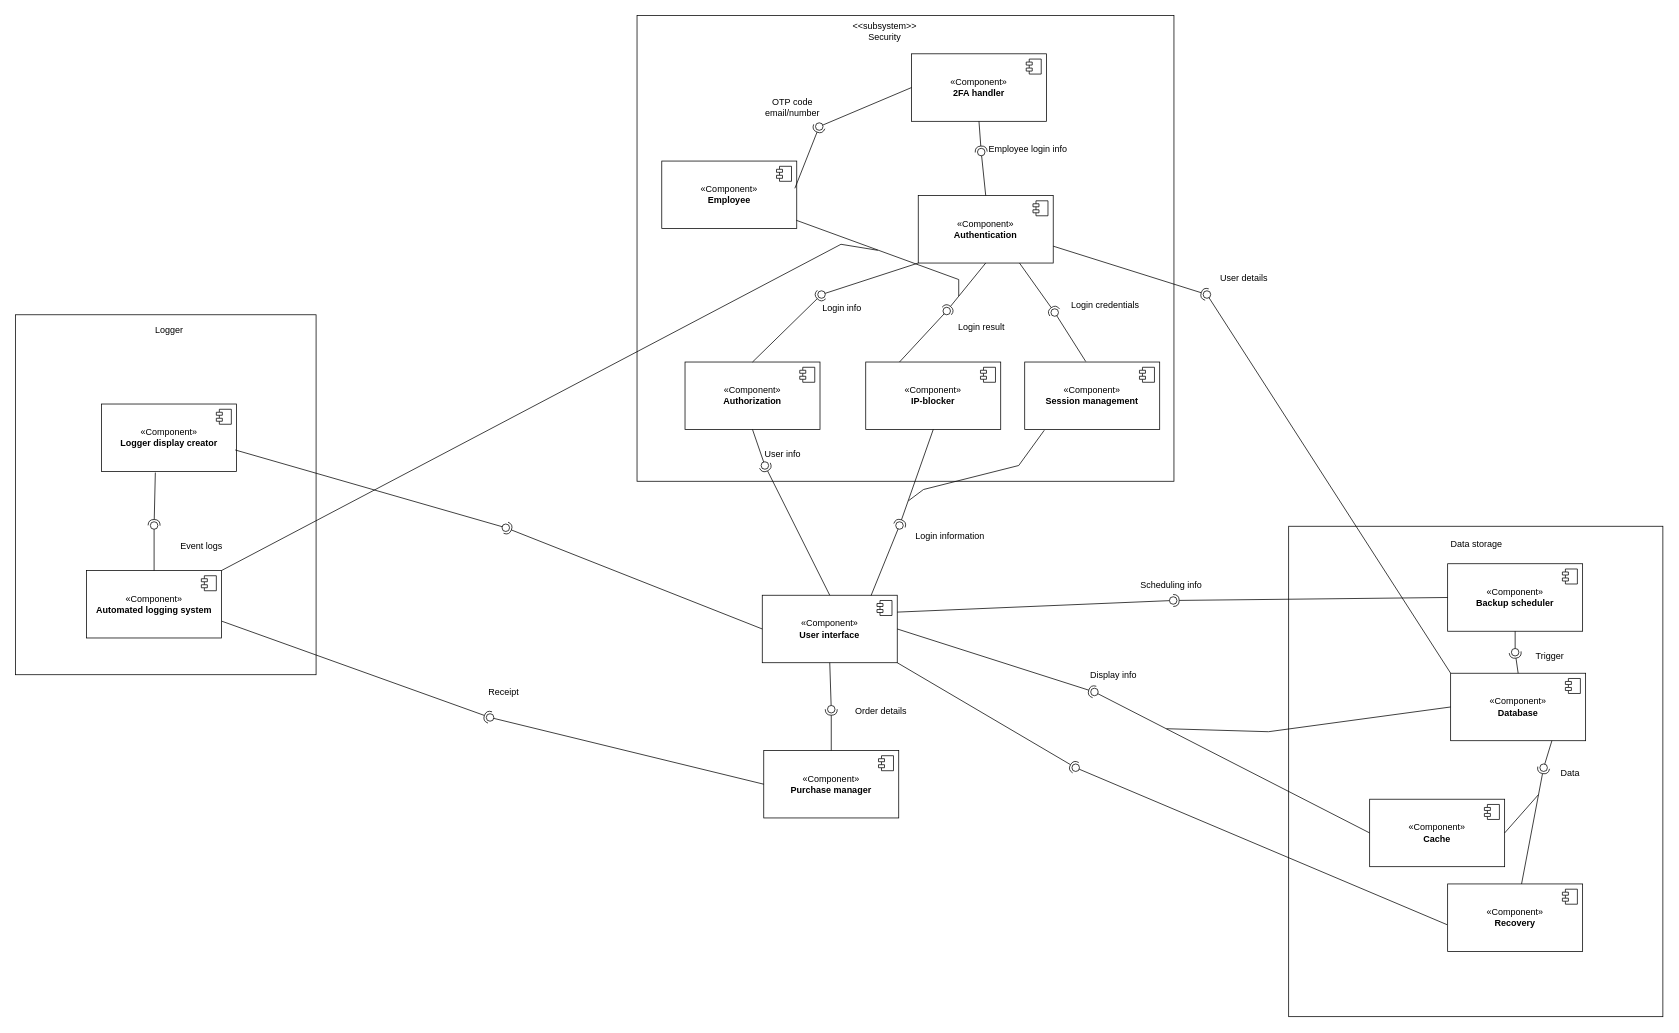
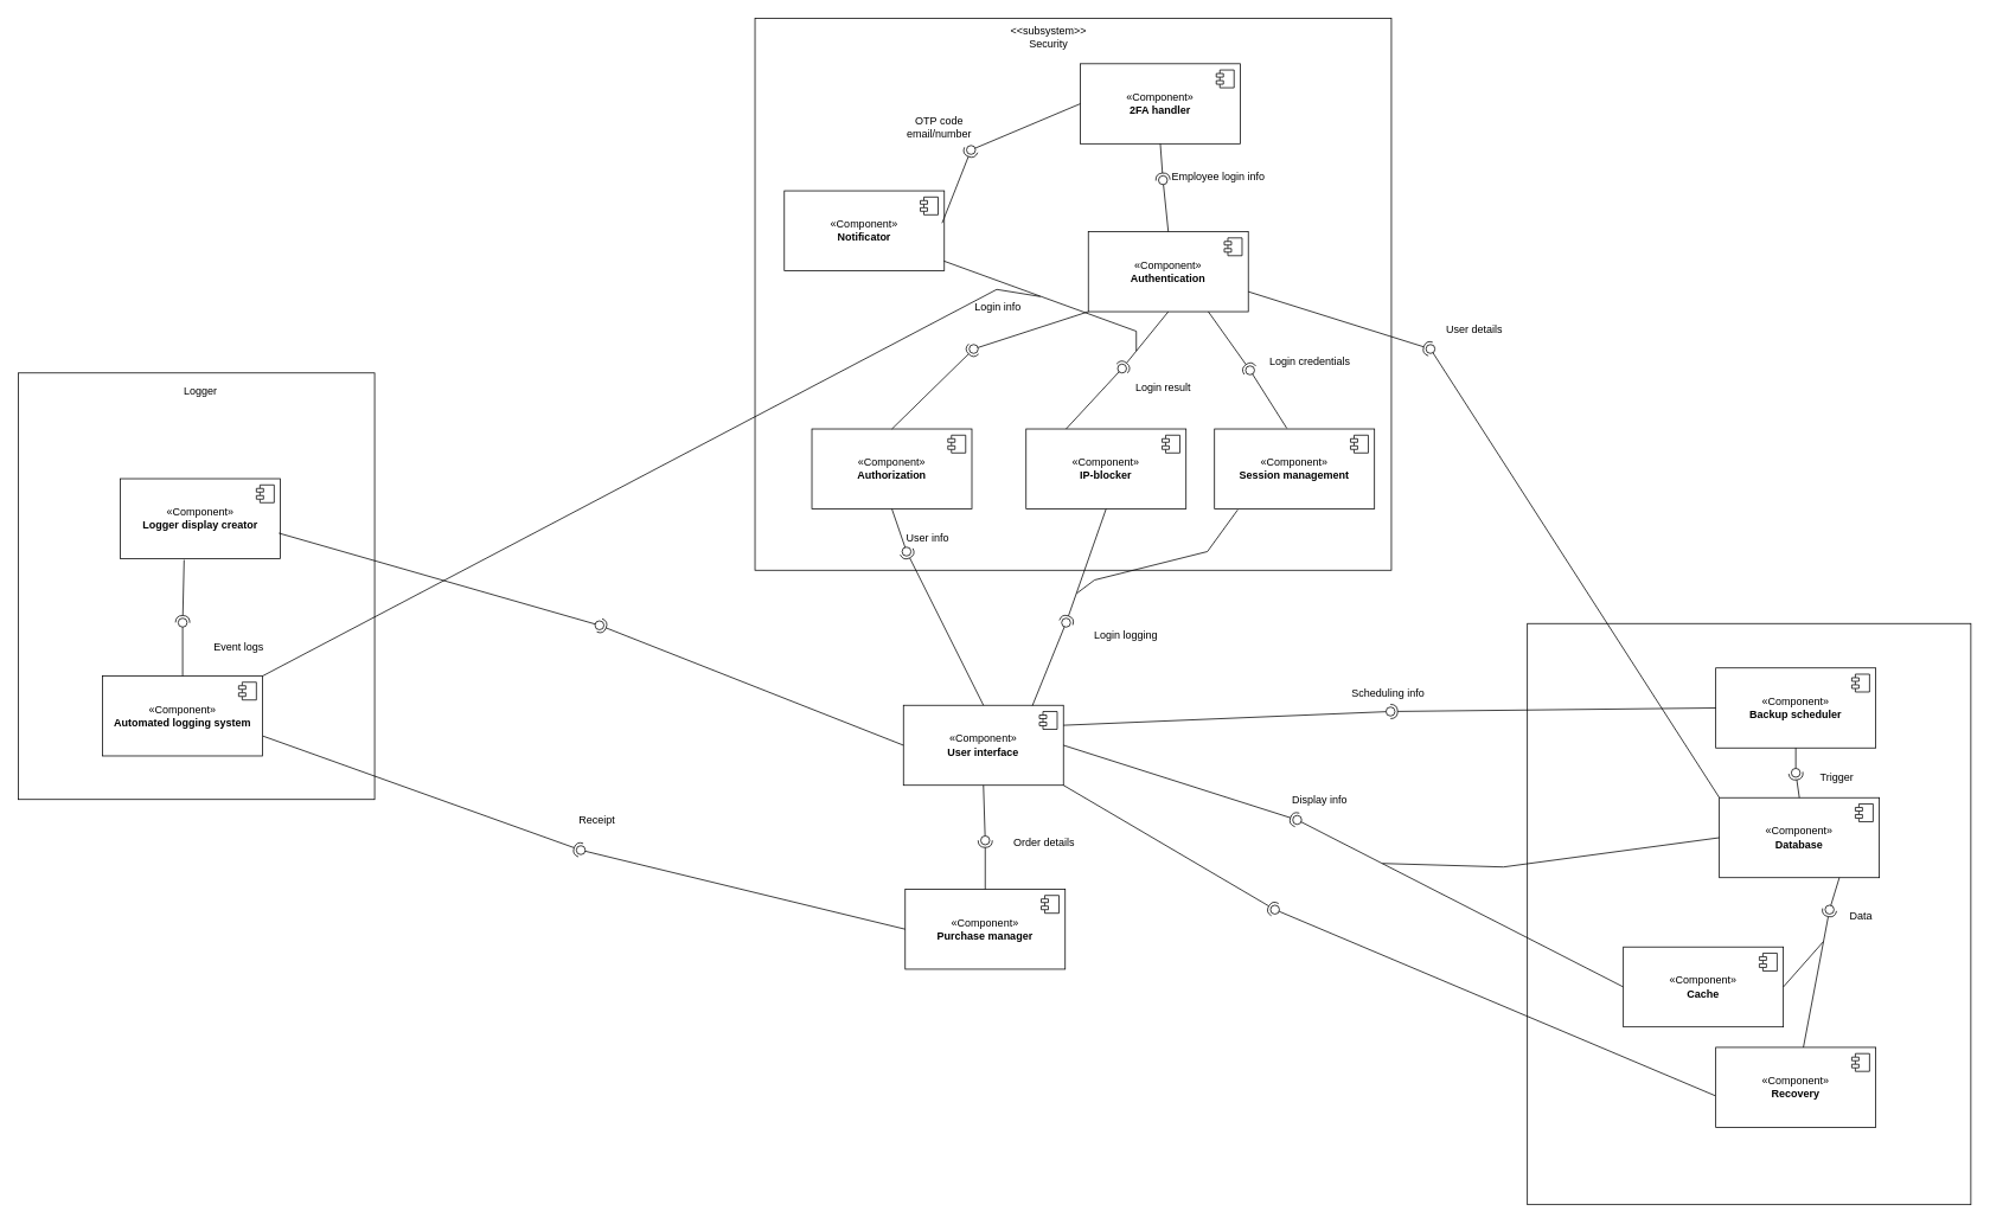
- <mxCell id="4" value="«Component»&lt;br&gt;&lt;b&gt;Employee&lt;/b&gt;" style="html=1;dropTarget=0;whiteSpace=wrap;" parent="1" vertex="1"><mxGeometry x="882" y="214" width="180" height="90" as="geometry" /></mxCell>
+ <mxCell id="4" value="«Component»&lt;br&gt;&lt;b&gt;Notificator&lt;/b&gt;" style="html=1;dropTarget=0;whiteSpace=wrap;" parent="1" vertex="1"><mxGeometry x="882" y="214" width="180" height="90" as="geometry" /></mxCell>
- <mxCell id="36" value="Login info" style="text;html=1;align=center;verticalAlign=middle;resizable=0;points=[];autosize=1;strokeColor=none;fillColor=none;" parent="1" vertex="1"><mxGeometry x="1087" y="397" width="70" height="26" as="geometry" /></mxCell>
+ <mxCell id="36" value="Login info" style="text;html=1;align=center;verticalAlign=middle;resizable=0;points=[];autosize=1;strokeColor=none;fillColor=none;" parent="1" vertex="1"><mxGeometry x="1087" y="332" width="70" height="26" as="geometry" /></mxCell>
- <mxCell id="62" value="Login information" style="text;html=1;align=center;verticalAlign=middle;resizable=0;points=[];autosize=1;strokeColor=none;fillColor=none;" parent="1" vertex="1"><mxGeometry x="1210.5" y="701" width="110" height="26" as="geometry" /></mxCell>
+ <mxCell id="62" value="Login logging" style="text;html=1;align=center;verticalAlign=middle;resizable=0;points=[];autosize=1;strokeColor=none;fillColor=none;" parent="1" vertex="1"><mxGeometry x="1210.5" y="701" width="110" height="26" as="geometry" /></mxCell>
- <mxCell id="50" value="Data storage" style="text;html=1;align=center;verticalAlign=middle;resizable=0;points=[];autosize=1;strokeColor=none;fillColor=none;" parent="1" vertex="1"><mxGeometry x="1924" y="712" width="87" height="26" as="geometry" /></mxCell>
